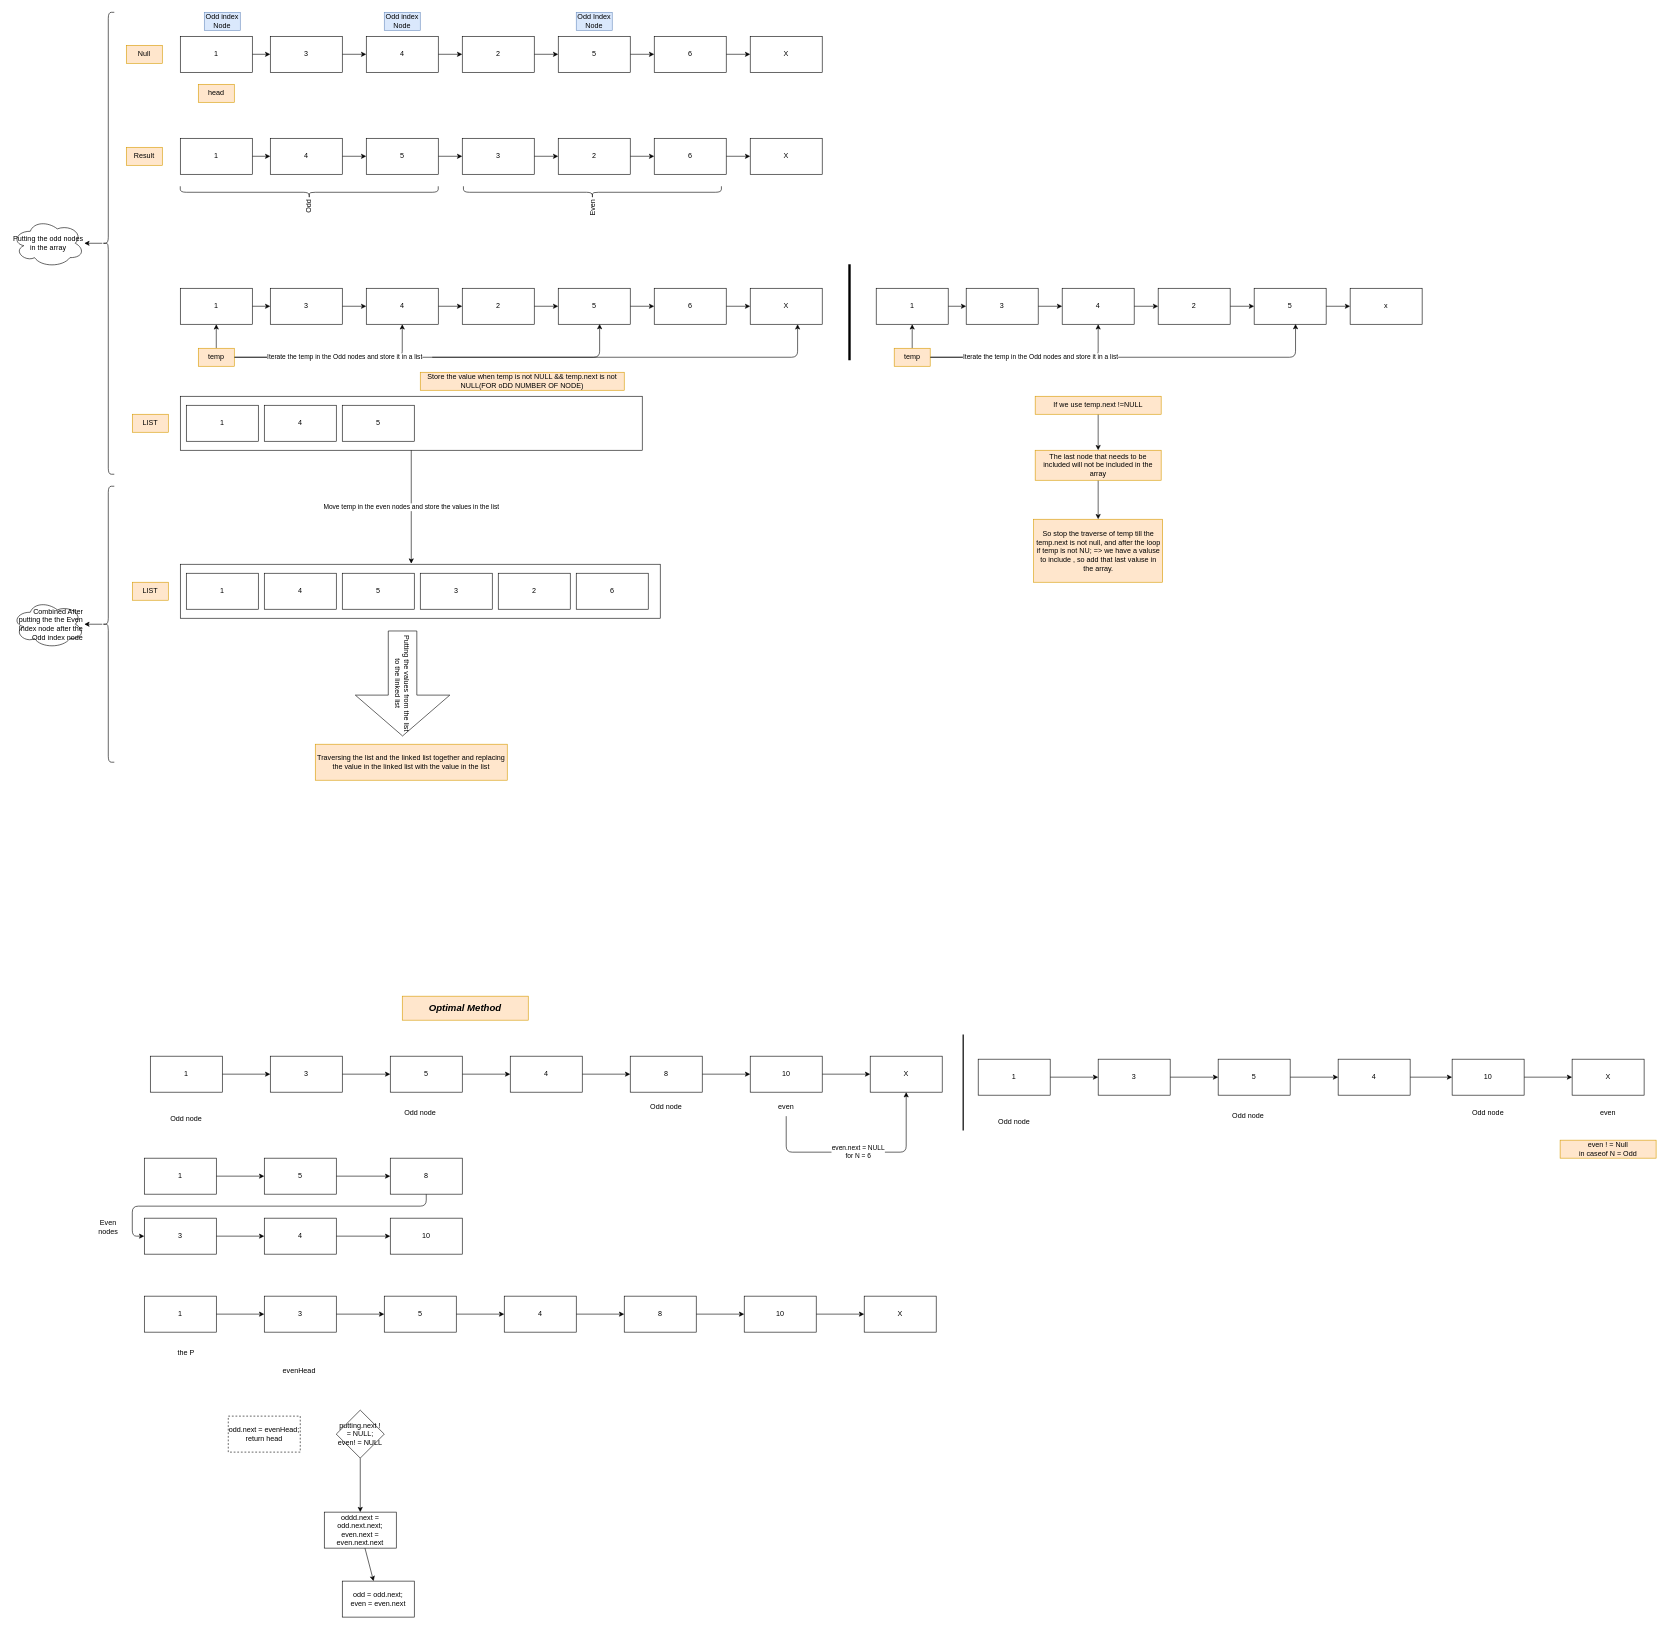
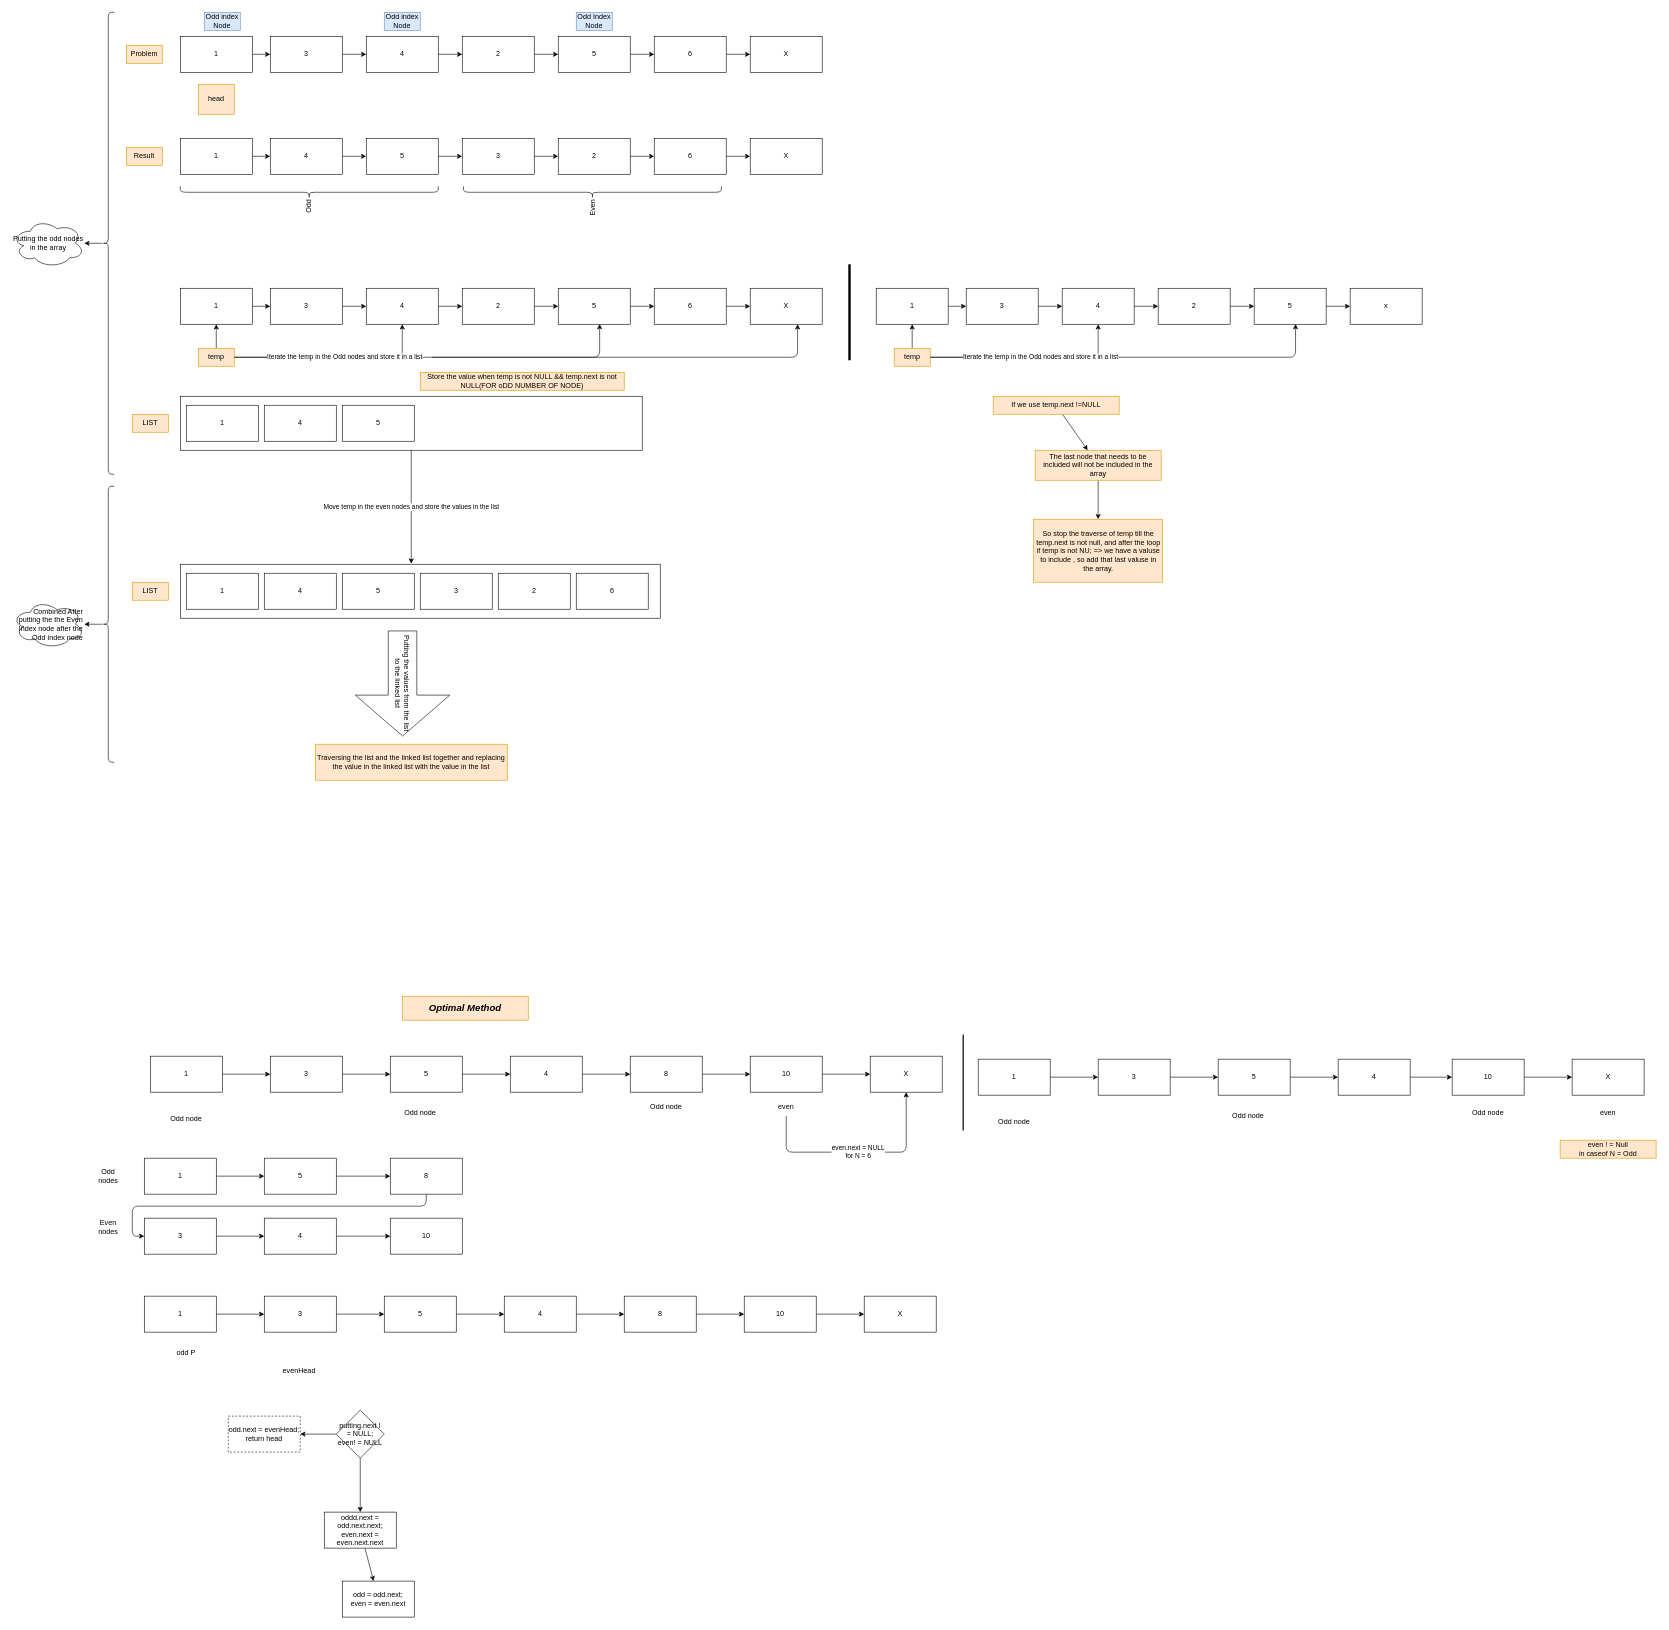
- <mxCell id="2" value="Null" style="text;strokeColor=#d79b00;align=center;fillColor=#ffe6cc;html=1;verticalAlign=middle;whiteSpace=wrap;rounded=0;" parent="1" vertex="1"><mxGeometry x="210" y="75" width="60" height="30" as="geometry" /></mxCell>
+ <mxCell id="2" value="Problem" style="text;strokeColor=#d79b00;align=center;fillColor=#ffe6cc;html=1;verticalAlign=middle;whiteSpace=wrap;rounded=0;" parent="1" vertex="1"><mxGeometry x="210" y="75" width="60" height="30" as="geometry" /></mxCell>
- <mxCell id="16" value="head" style="text;strokeColor=#d79b00;align=center;fillColor=#ffe6cc;html=1;verticalAlign=middle;whiteSpace=wrap;rounded=0;" parent="1" vertex="1"><mxGeometry x="330" y="140" width="60" height="30" as="geometry" /></mxCell>
+ <mxCell id="16" value="head" style="text;strokeColor=#d79b00;align=center;fillColor=#ffe6cc;html=1;verticalAlign=middle;whiteSpace=wrap;rounded=0;" parent="1" vertex="1"><mxGeometry x="330" y="140" width="60" height="50" as="geometry" /></mxCell>
- <mxCell id="92" value="If we use temp.next !=NULL" style="text;strokeColor=#d79b00;align=center;fillColor=#ffe6cc;html=1;verticalAlign=middle;whiteSpace=wrap;rounded=0;" parent="1" vertex="1"><mxGeometry x="1725" y="660" width="210" height="30" as="geometry" /></mxCell>
+ <mxCell id="92" value="If we use temp.next !=NULL" style="text;strokeColor=#d79b00;align=center;fillColor=#ffe6cc;html=1;verticalAlign=middle;whiteSpace=wrap;rounded=0;" parent="1" vertex="1"><mxGeometry x="1655" y="660" width="210" height="30" as="geometry" /></mxCell>
+ <mxCell id="124" value="Odd nodes" style="text;strokeColor=none;align=center;fillColor=none;html=1;verticalAlign=middle;whiteSpace=wrap;rounded=0;" vertex="1" parent="1"><mxGeometry x="150" y="1945" width="60" height="30" as="geometry" /></mxCell>
- <mxCell id="145" value="the P" style="text;strokeColor=none;align=center;fillColor=none;html=1;verticalAlign=middle;whiteSpace=wrap;rounded=0;" vertex="1" parent="1"><mxGeometry x="280" y="2240" width="60" height="30" as="geometry" /></mxCell>
+ <mxCell id="145" value="odd P" style="text;strokeColor=none;align=center;fillColor=none;html=1;verticalAlign=middle;whiteSpace=wrap;rounded=0;" vertex="1" parent="1"><mxGeometry x="280" y="2240" width="60" height="30" as="geometry" /></mxCell>
+ <mxCell id="148" value="" style="edgeStyle=none;html=1;" edge="1" parent="1" source="149" target="153"><mxGeometry relative="1" as="geometry" /></mxCell>
